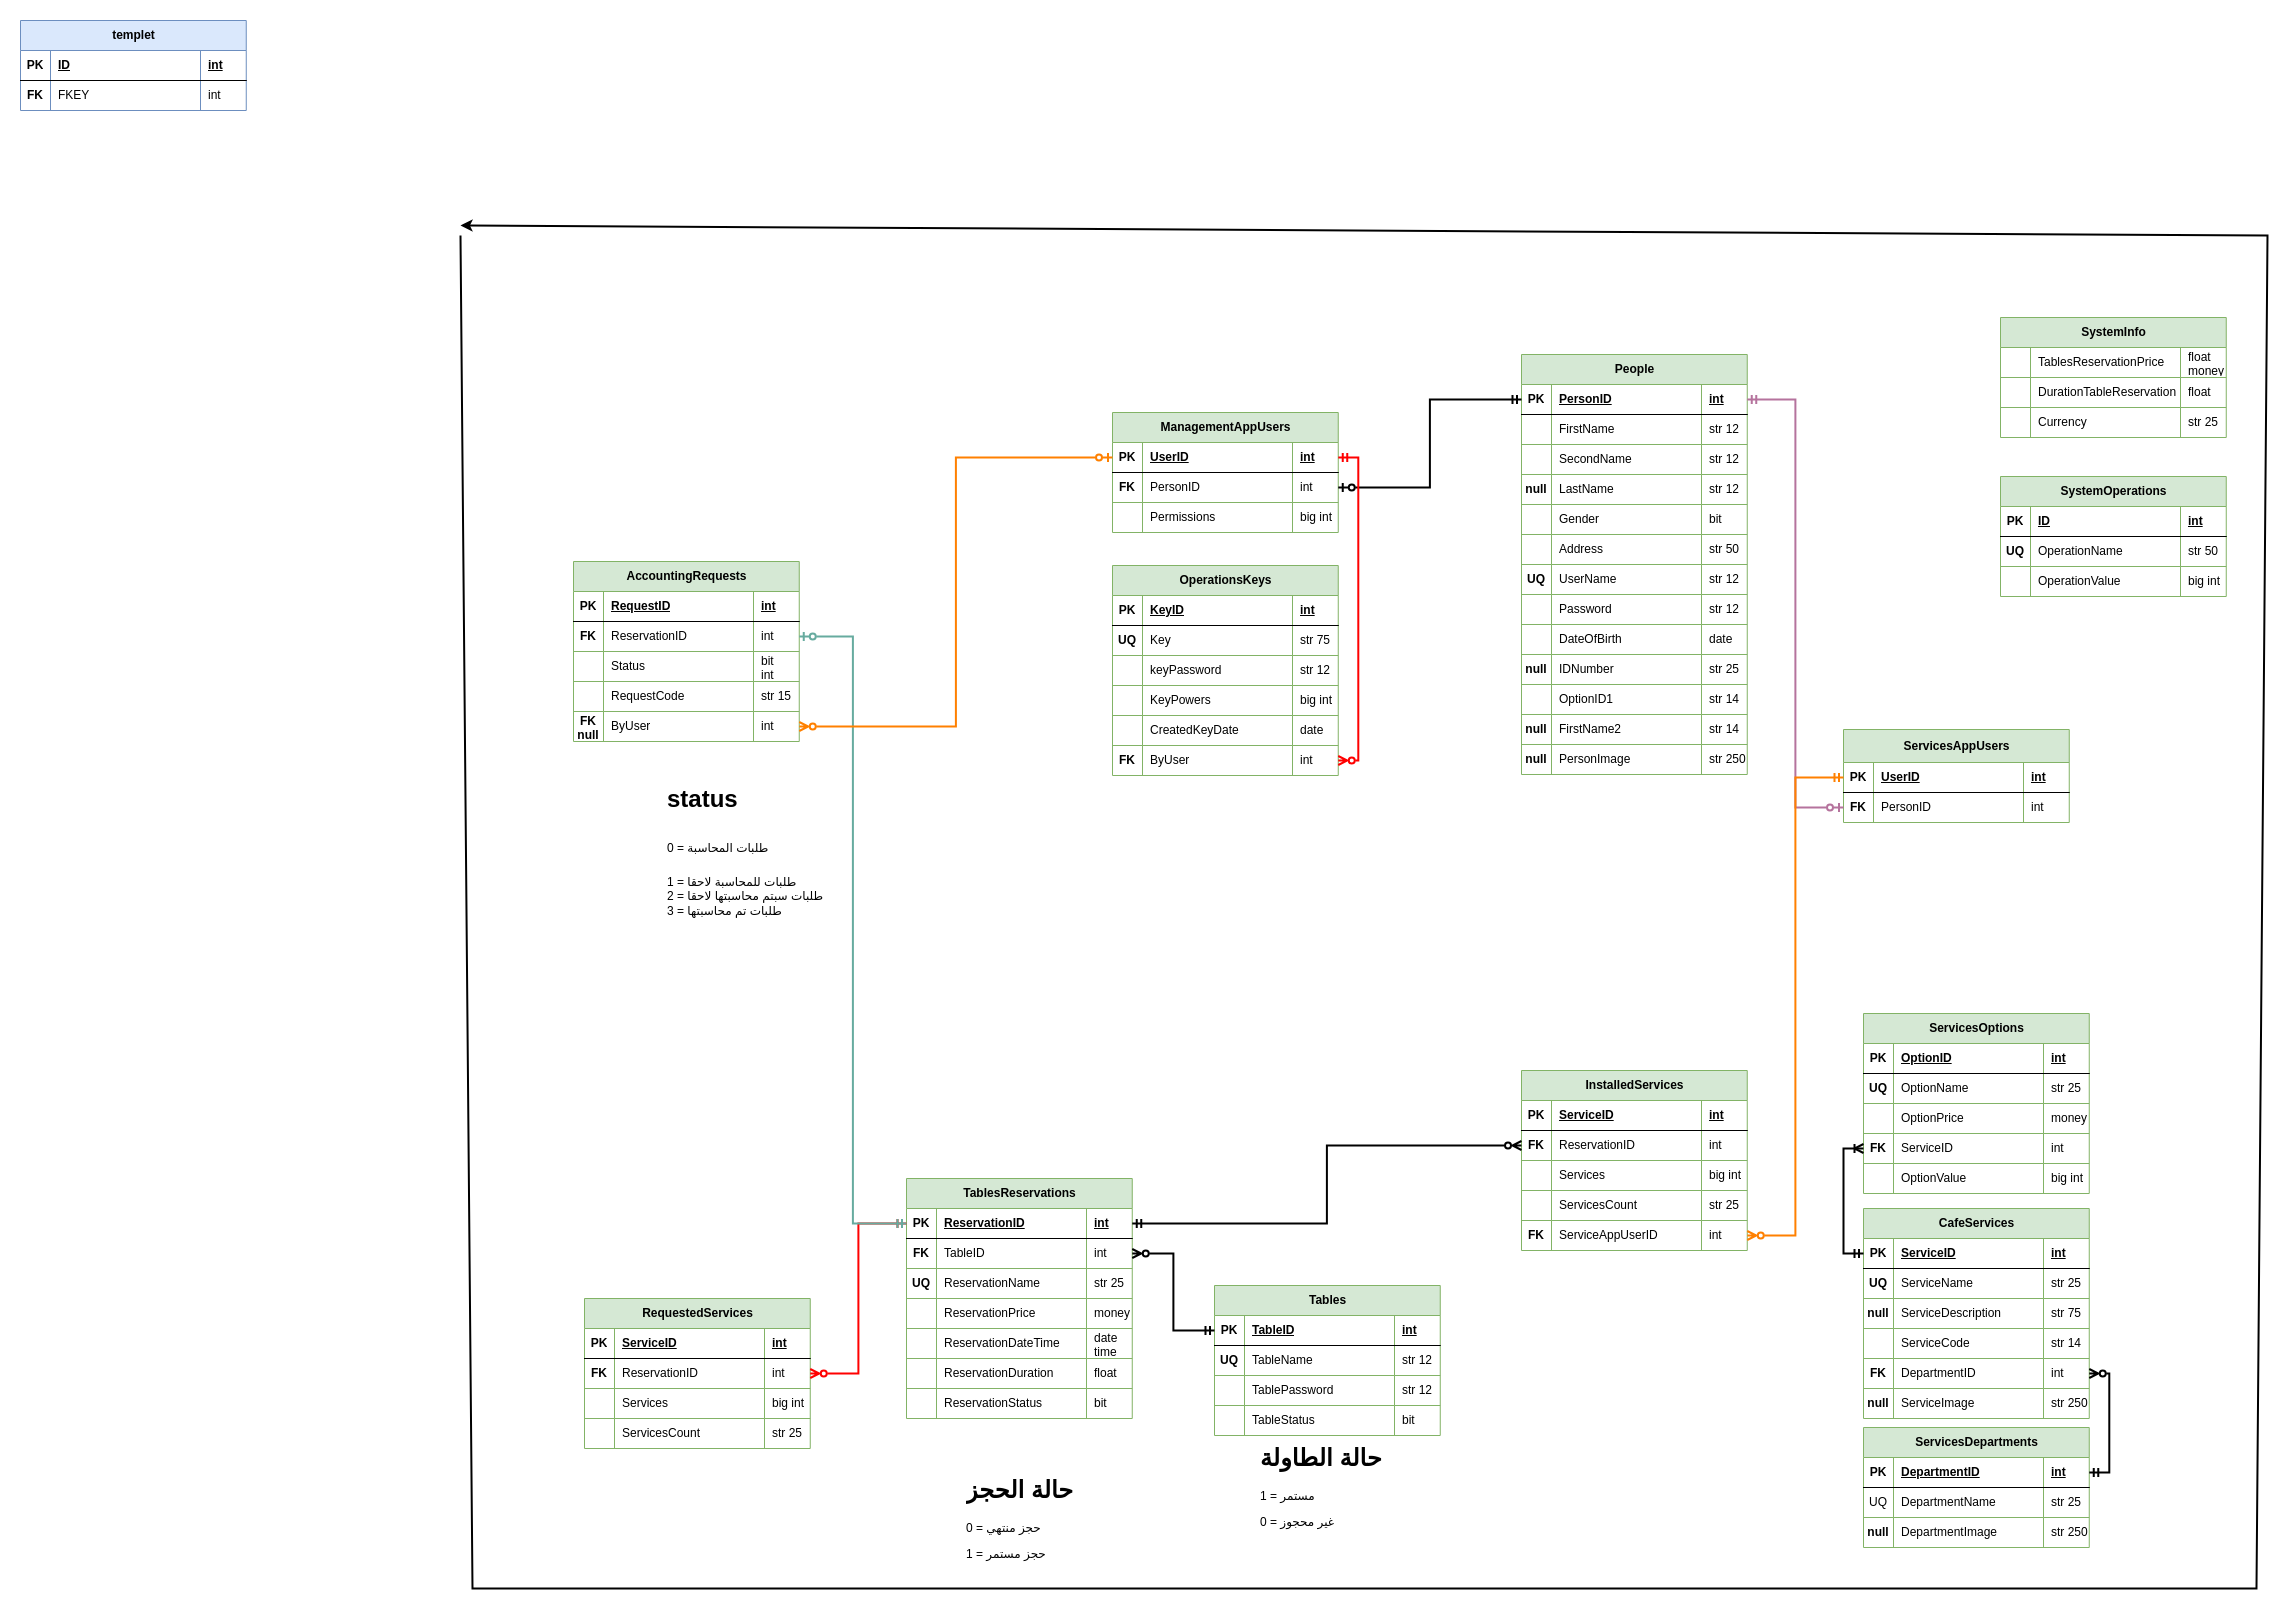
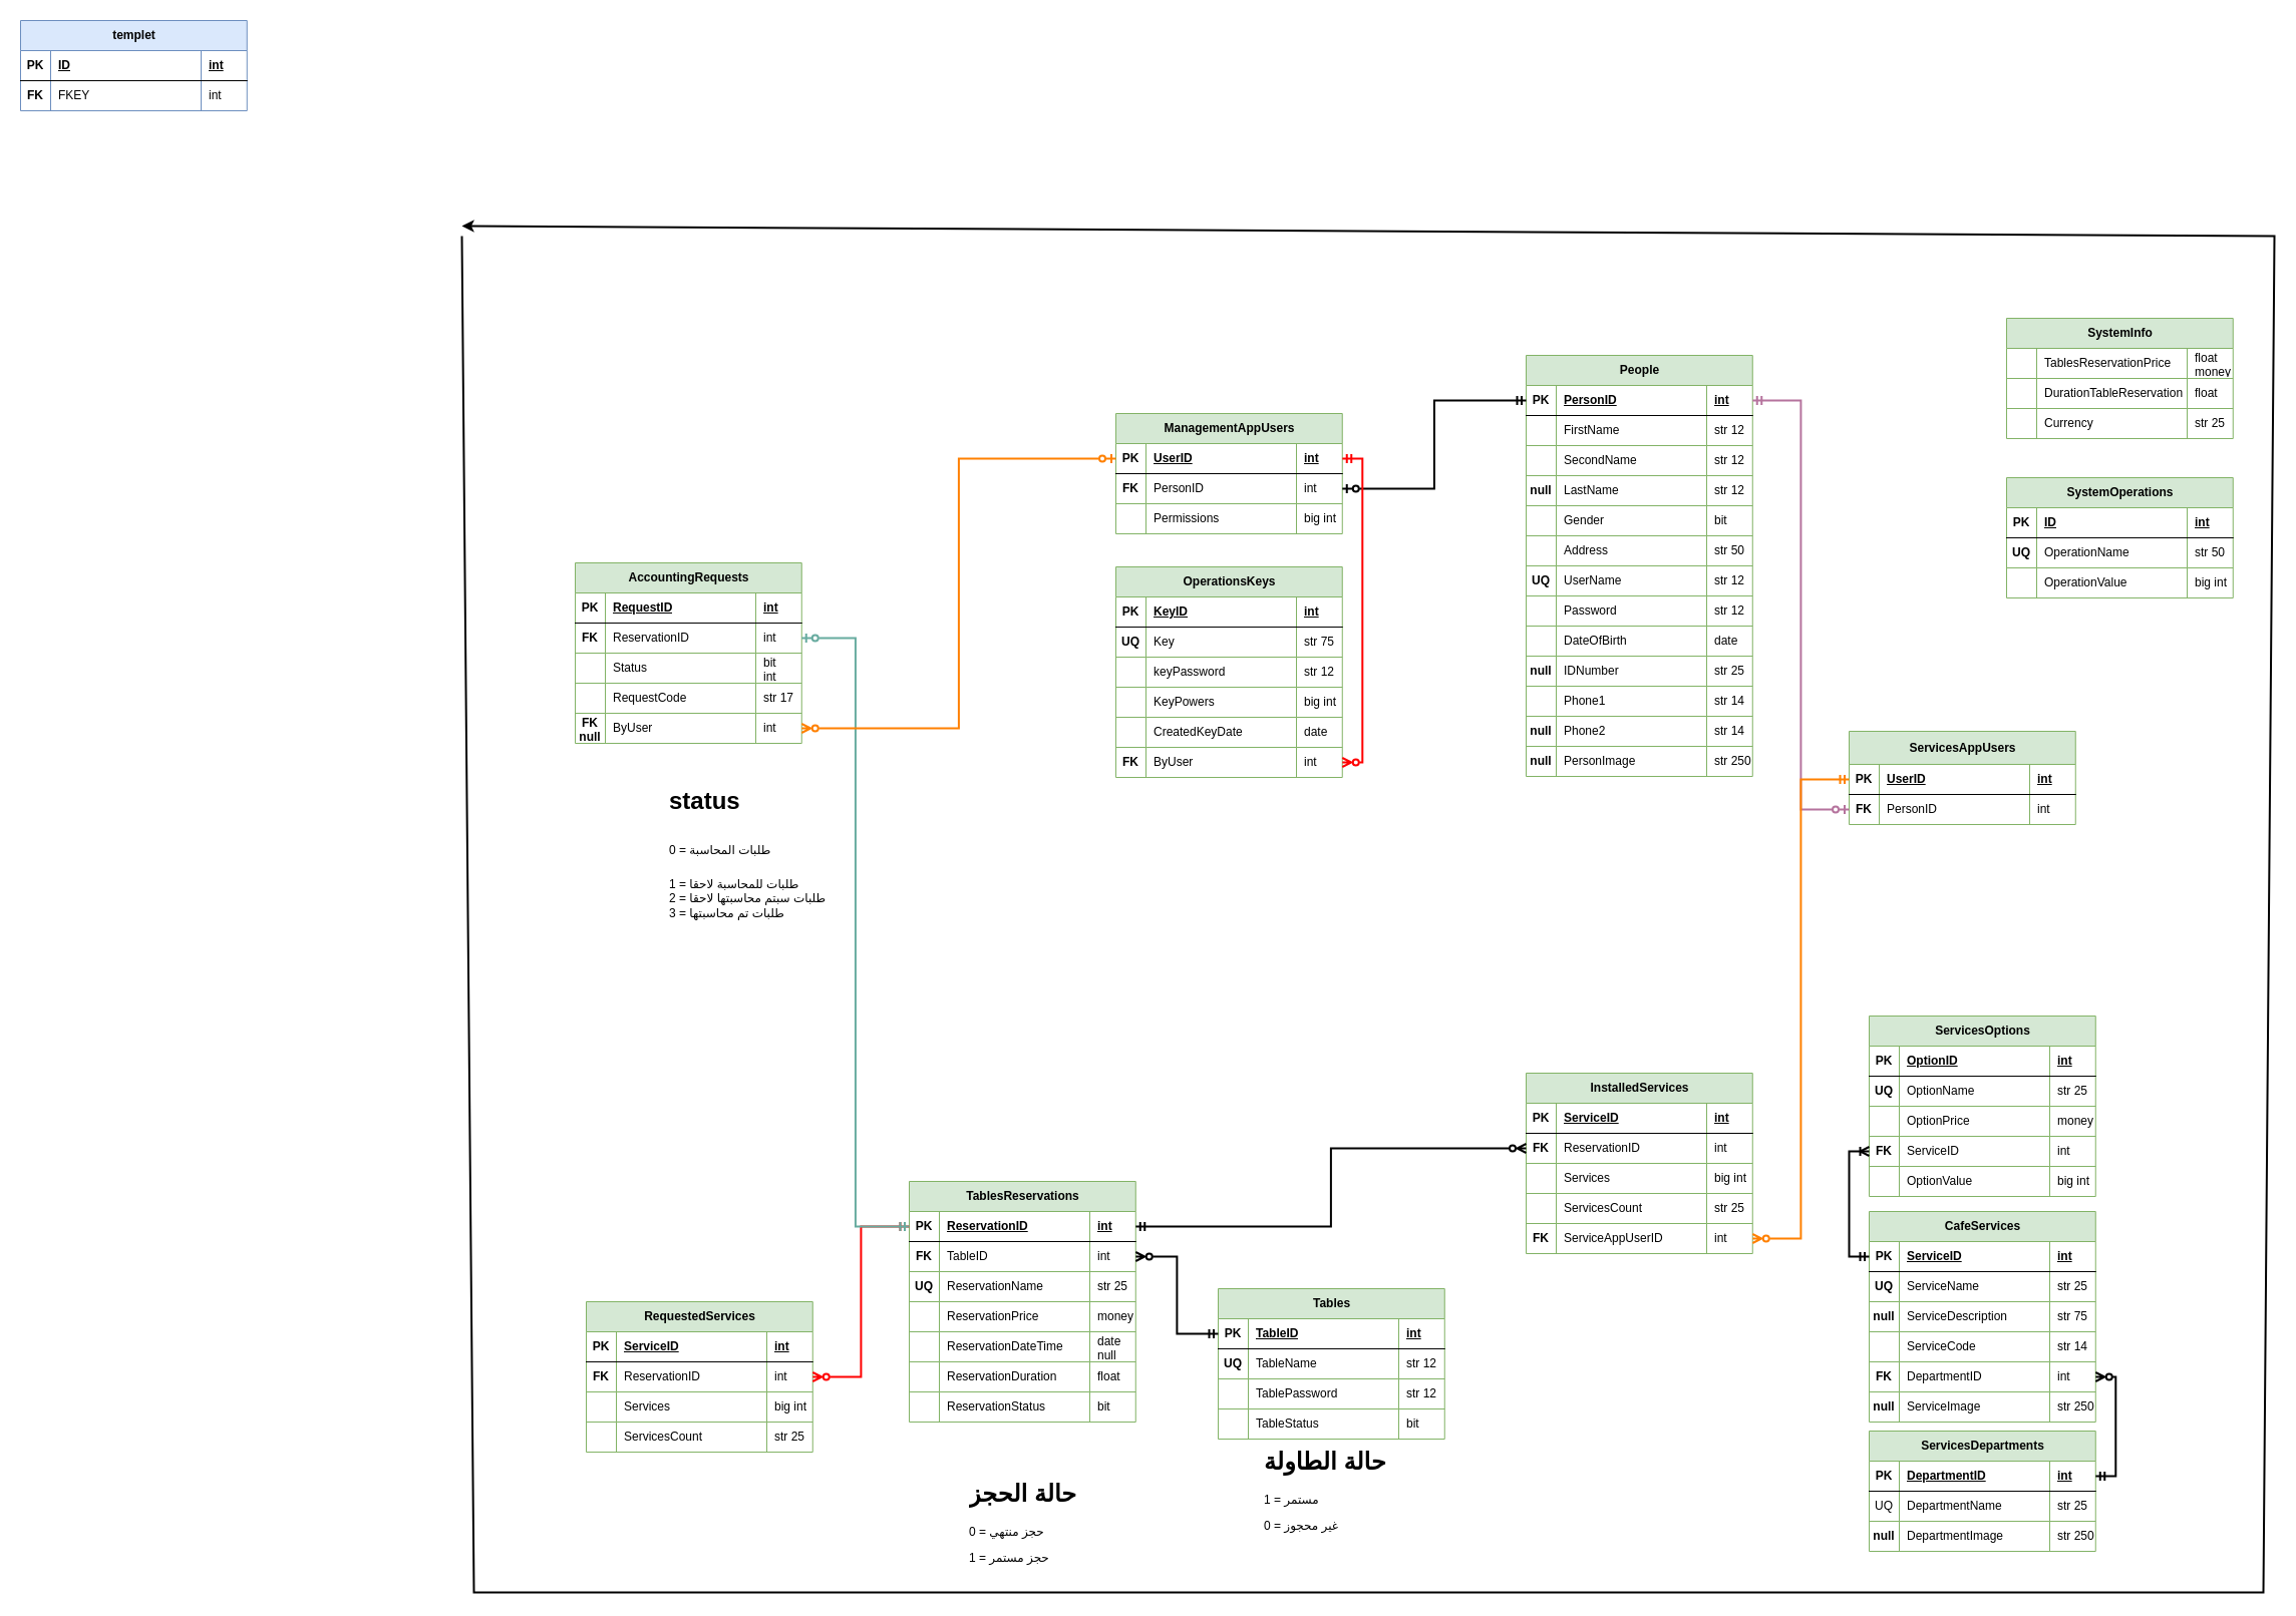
- <mxCell id="305" value="str 15" style="shape=partialRectangle;connectable=0;fillColor=none;top=0;left=0;bottom=0;right=0;align=left;spacingLeft=6;overflow=hidden;whiteSpace=wrap;html=1;" parent="302" vertex="1"><mxGeometry x="180" width="45.75" height="30" as="geometry"><mxRectangle width="45.75" height="30" as="alternateBounds" /></mxGeometry></mxCell>
+ <mxCell id="305" value="str 17" style="shape=partialRectangle;connectable=0;fillColor=none;top=0;left=0;bottom=0;right=0;align=left;spacingLeft=6;overflow=hidden;whiteSpace=wrap;html=1;" parent="302" vertex="1"><mxGeometry x="180" width="45.75" height="30" as="geometry"><mxRectangle width="45.75" height="30" as="alternateBounds" /></mxGeometry></mxCell>
- <mxCell id="45" value="OptionID1" style="shape=partialRectangle;connectable=0;fillColor=none;top=0;left=0;bottom=0;right=0;align=left;spacingLeft=6;overflow=hidden;whiteSpace=wrap;html=1;" parent="43" vertex="1"><mxGeometry x="30" width="150" height="30" as="geometry"><mxRectangle width="150" height="30" as="alternateBounds" /></mxGeometry></mxCell>
+ <mxCell id="45" value="Phone1" style="shape=partialRectangle;connectable=0;fillColor=none;top=0;left=0;bottom=0;right=0;align=left;spacingLeft=6;overflow=hidden;whiteSpace=wrap;html=1;" parent="43" vertex="1"><mxGeometry x="30" width="150" height="30" as="geometry"><mxRectangle width="150" height="30" as="alternateBounds" /></mxGeometry></mxCell>
- <mxCell id="49" value="FirstName2" style="shape=partialRectangle;connectable=0;fillColor=none;top=0;left=0;bottom=0;right=0;align=left;spacingLeft=6;overflow=hidden;whiteSpace=wrap;html=1;" parent="47" vertex="1"><mxGeometry x="30" width="150" height="30" as="geometry"><mxRectangle width="150" height="30" as="alternateBounds" /></mxGeometry></mxCell>
+ <mxCell id="49" value="Phone2" style="shape=partialRectangle;connectable=0;fillColor=none;top=0;left=0;bottom=0;right=0;align=left;spacingLeft=6;overflow=hidden;whiteSpace=wrap;html=1;" parent="47" vertex="1"><mxGeometry x="30" width="150" height="30" as="geometry"><mxRectangle width="150" height="30" as="alternateBounds" /></mxGeometry></mxCell>
- <mxCell id="126" value="date&lt;br&gt;time" style="shape=partialRectangle;connectable=0;fillColor=none;top=0;left=0;bottom=0;right=0;align=left;spacingLeft=6;overflow=hidden;whiteSpace=wrap;html=1;" parent="123" vertex="1"><mxGeometry x="180" width="45.75" height="30" as="geometry"><mxRectangle width="45.75" height="30" as="alternateBounds" /></mxGeometry></mxCell>
+ <mxCell id="126" value="date&lt;br&gt;null" style="shape=partialRectangle;connectable=0;fillColor=none;top=0;left=0;bottom=0;right=0;align=left;spacingLeft=6;overflow=hidden;whiteSpace=wrap;html=1;" parent="123" vertex="1"><mxGeometry x="180" width="45.75" height="30" as="geometry"><mxRectangle width="45.75" height="30" as="alternateBounds" /></mxGeometry></mxCell>
